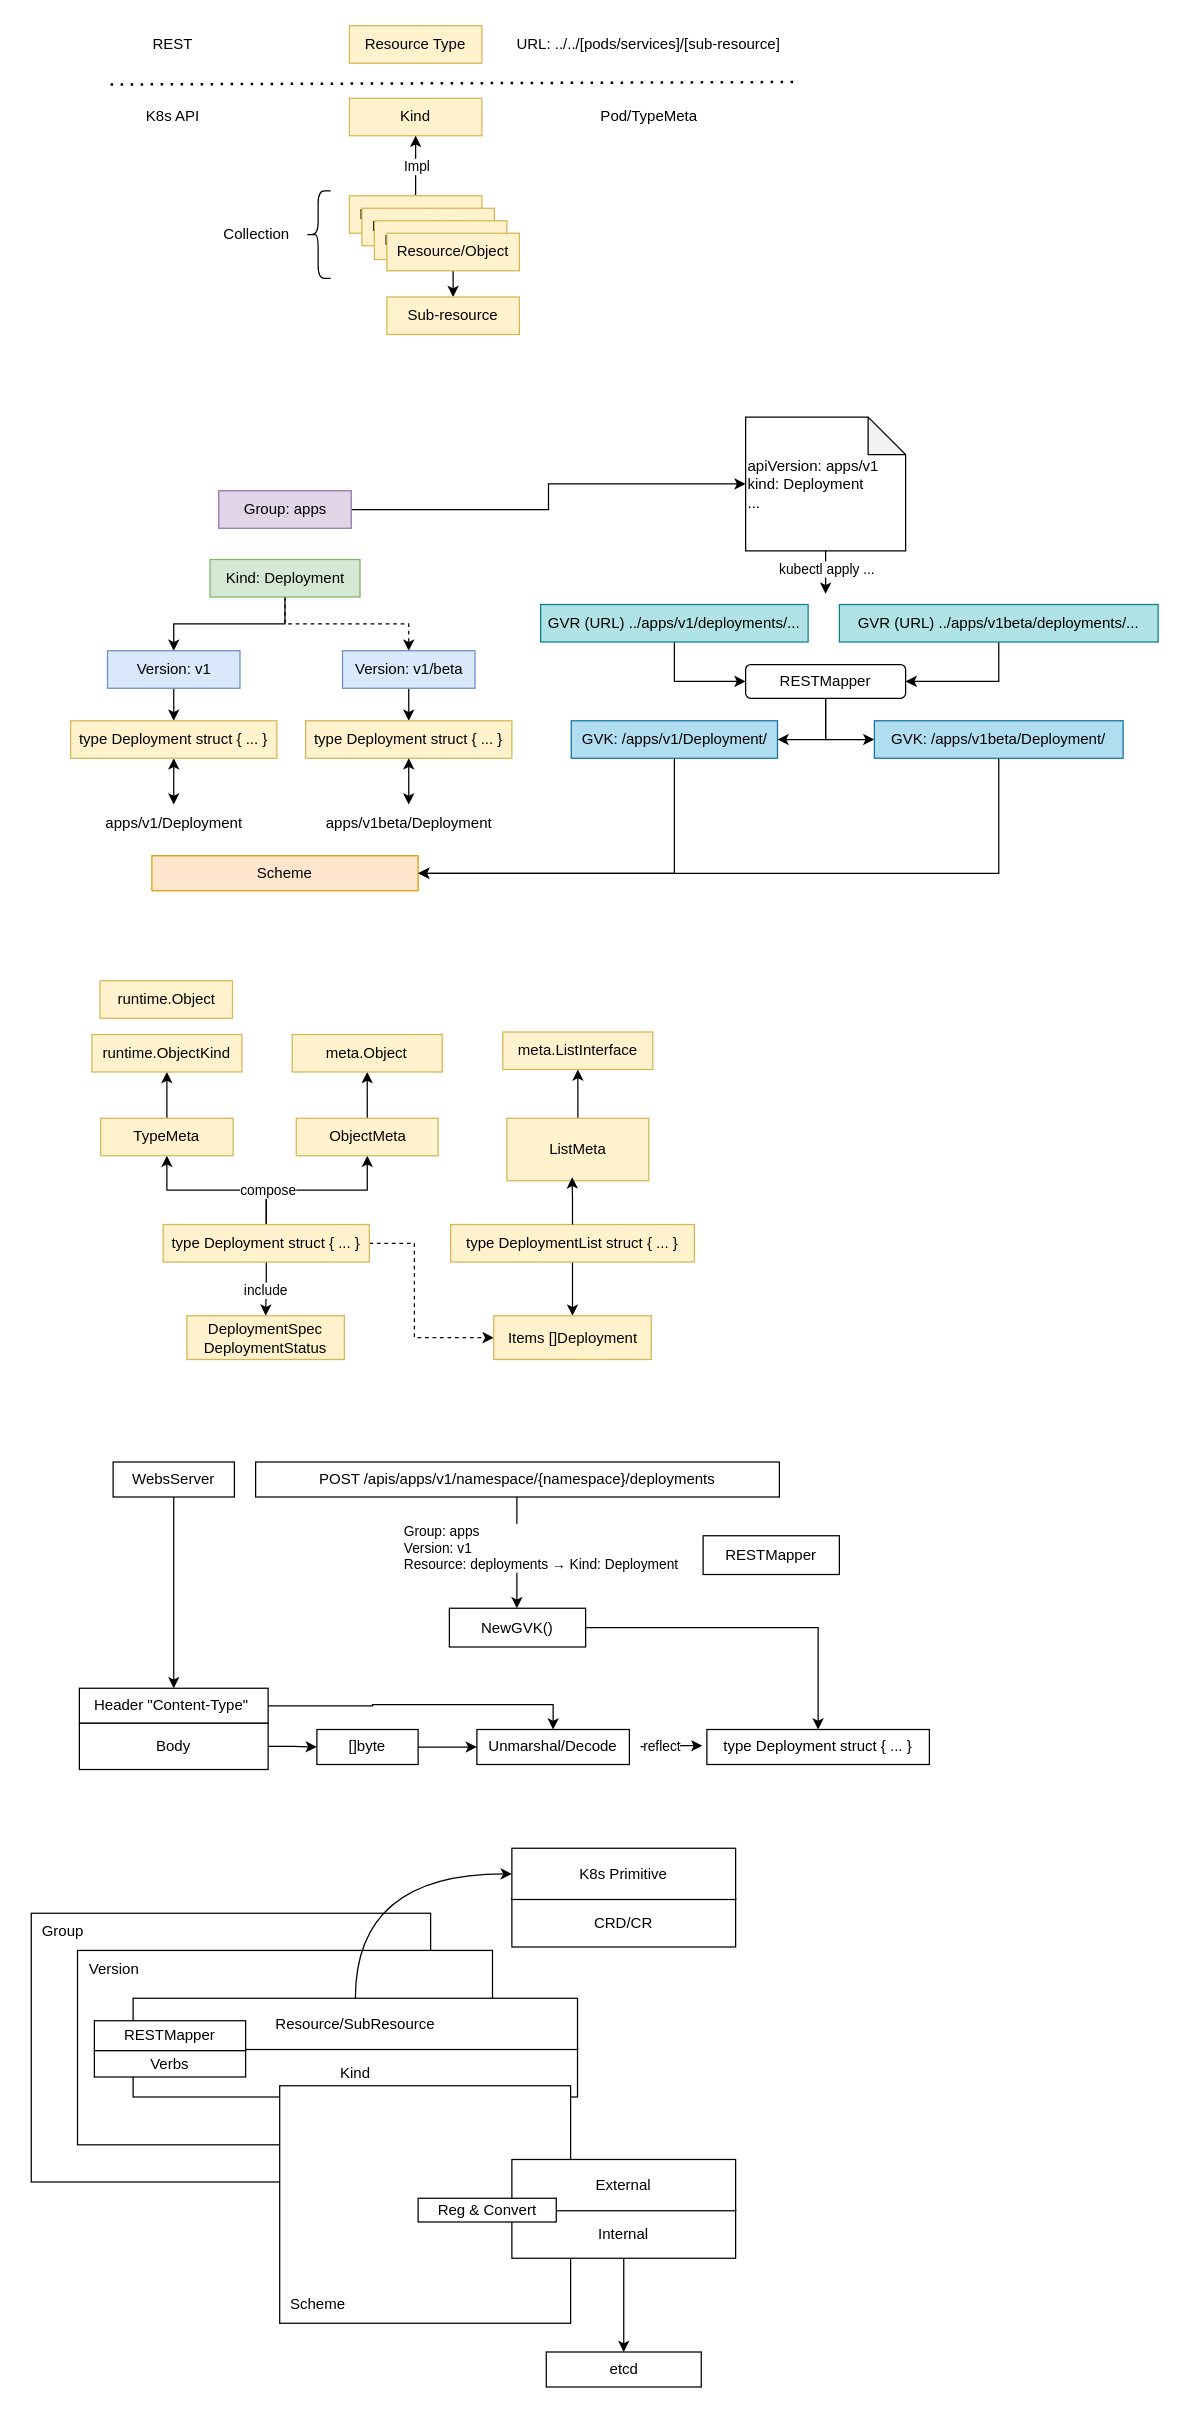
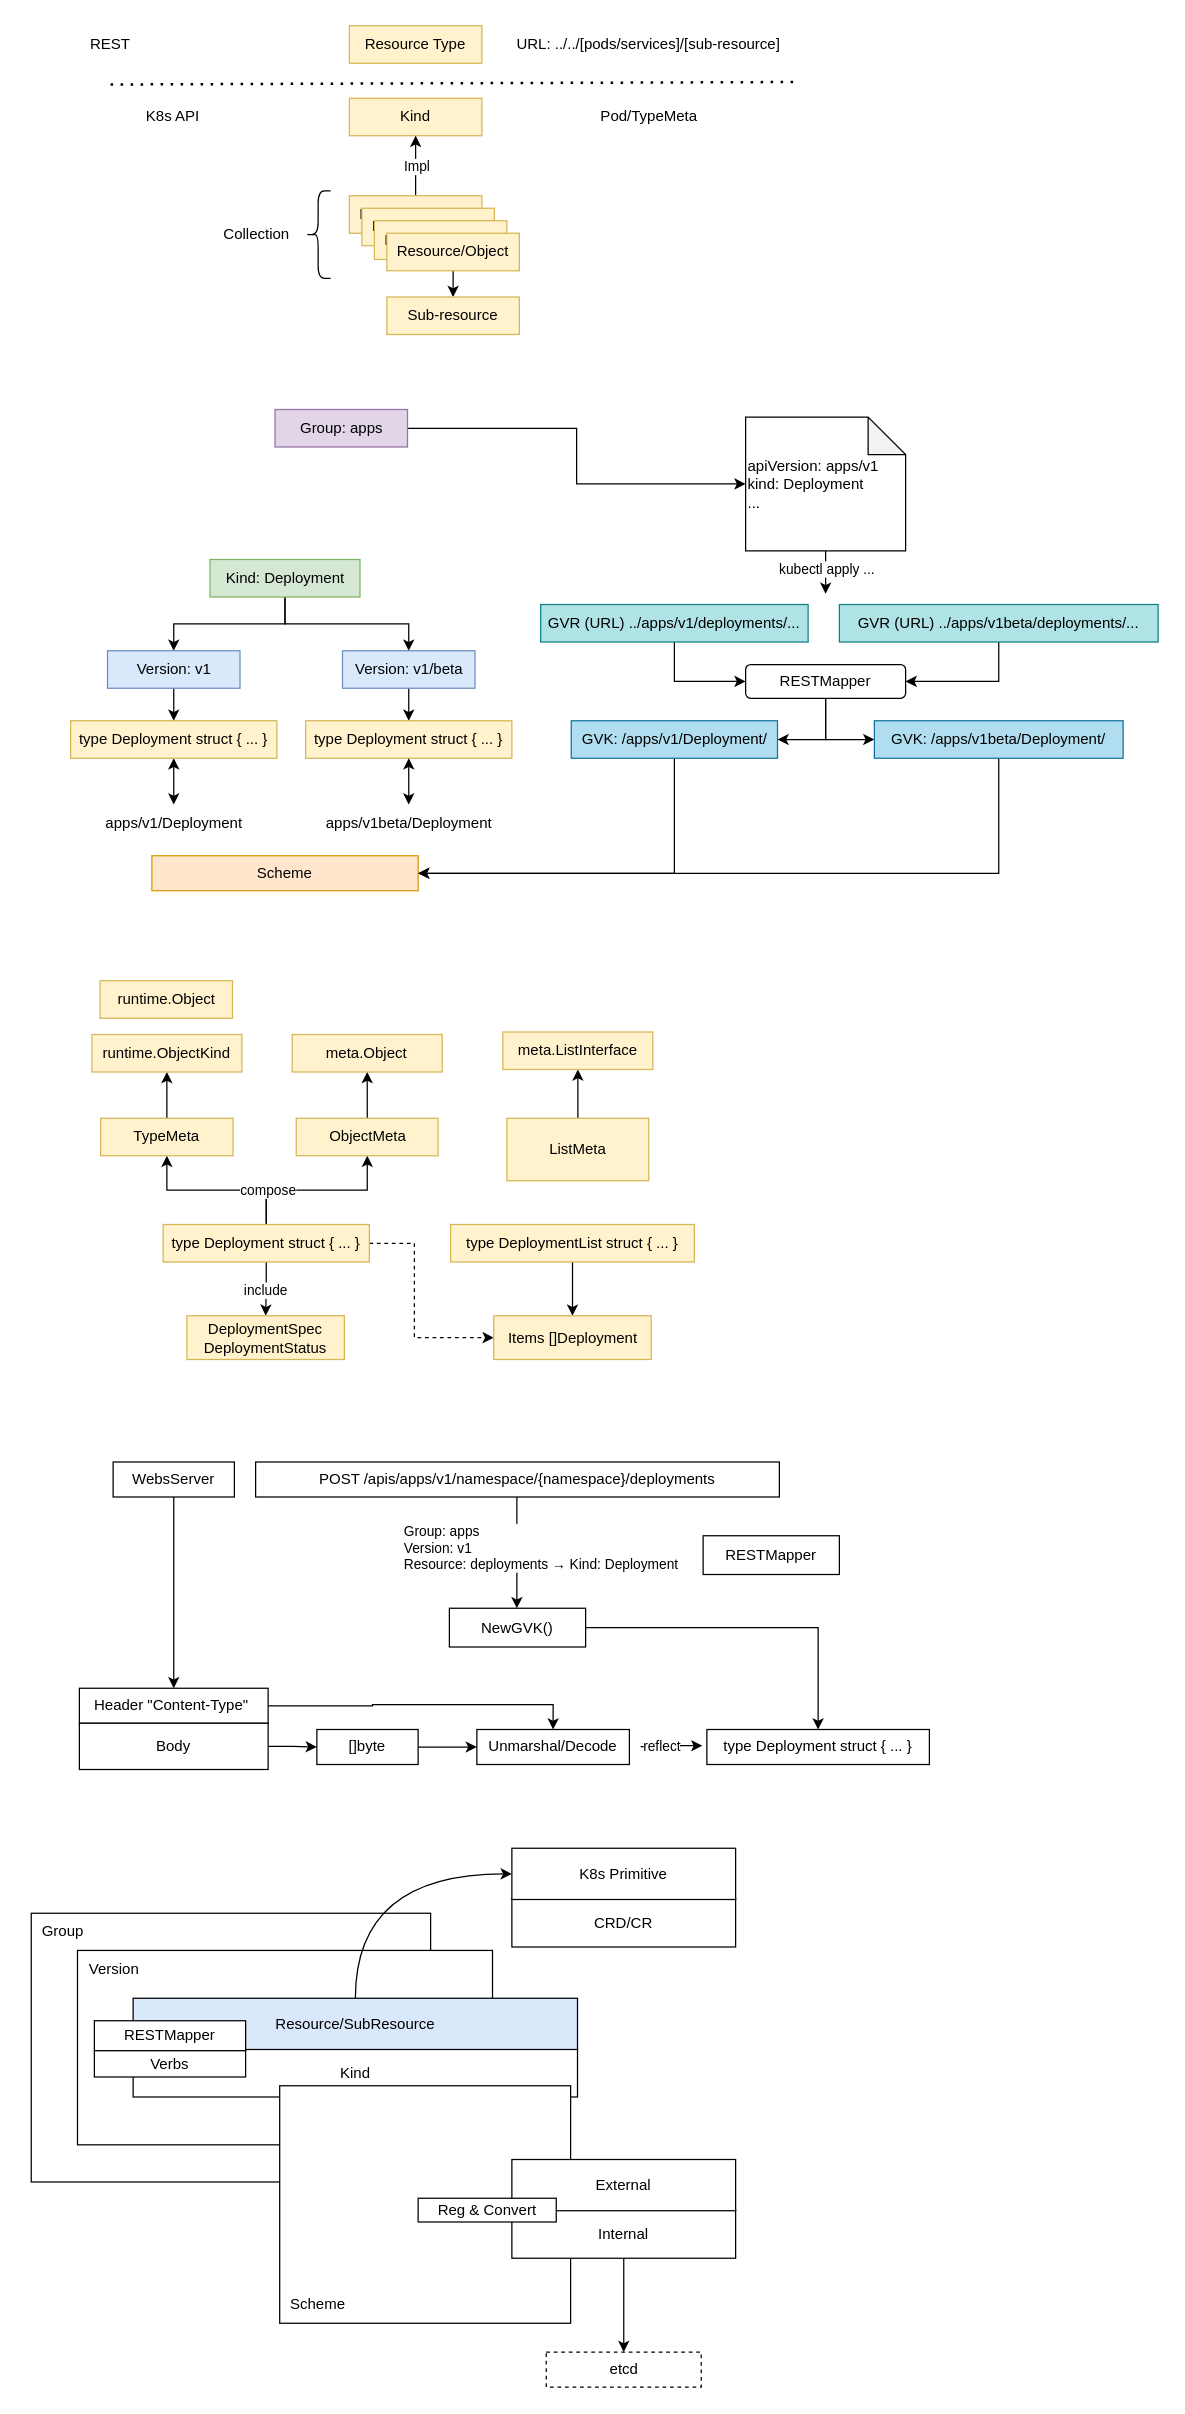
- <mxCell id="17" value="REST" style="text;html=1;strokeColor=none;fillColor=none;align=center;verticalAlign=middle;whiteSpace=wrap;rounded=0;" parent="1" vertex="1"><mxGeometry x="108" y="20" width="60" height="30" as="geometry" /></mxCell>
+ <mxCell id="17" value="REST" style="text;html=1;strokeColor=none;fillColor=none;align=center;verticalAlign=middle;whiteSpace=wrap;rounded=0;" parent="1" vertex="1"><mxGeometry x="58" y="20" width="60" height="30" as="geometry" /></mxCell>
- <mxCell id="27" value="Group: apps" style="text;html=1;strokeColor=#9673a6;fillColor=#e1d5e7;align=center;verticalAlign=middle;whiteSpace=wrap;rounded=0;" parent="1" vertex="1"><mxGeometry x="174.5" y="392" width="106" height="30" as="geometry" /></mxCell>
+ <mxCell id="27" value="Group: apps" style="text;html=1;strokeColor=#9673a6;fillColor=#e1d5e7;align=center;verticalAlign=middle;whiteSpace=wrap;rounded=0;" parent="1" vertex="1"><mxGeometry x="219.5" y="327" width="106" height="30" as="geometry" /></mxCell>
- <mxCell id="19" style="edgeStyle=orthogonalEdgeStyle;rounded=0;orthogonalLoop=1;jettySize=auto;html=1;exitX=0.5;exitY=1;exitDx=0;exitDy=0;dashed=1;" parent="1" source="21" target="25" edge="1"><mxGeometry relative="1" as="geometry" /></mxCell>
+ <mxCell id="19" style="edgeStyle=orthogonalEdgeStyle;rounded=0;orthogonalLoop=1;jettySize=auto;html=1;exitX=0.5;exitY=1;exitDx=0;exitDy=0;" parent="1" source="21" target="25" edge="1"><mxGeometry relative="1" as="geometry" /></mxCell>
- <mxCell id="86" style="edgeStyle=orthogonalEdgeStyle;rounded=0;orthogonalLoop=1;jettySize=auto;html=1;entryX=0.46;entryY=0.944;entryDx=0;entryDy=0;entryPerimeter=0;" edge="1" parent="1" source="83" target="85"><mxGeometry relative="1" as="geometry" /></mxCell>
- <mxCell id="95" value="Resource/SubResource" style="rounded=0;whiteSpace=wrap;html=1;" vertex="1" parent="1"><mxGeometry x="106" y="1598" width="355.5" height="41" as="geometry" /></mxCell>
+ <mxCell id="95" value="Resource/SubResource" style="rounded=0;whiteSpace=wrap;html=1;fillColor=#dae8fc;" vertex="1" parent="1"><mxGeometry x="106" y="1598" width="355.5" height="41" as="geometry" /></mxCell>
- <mxCell id="106" value="etcd" style="rounded=0;whiteSpace=wrap;html=1;" vertex="1" parent="1"><mxGeometry x="436.5" y="1881" width="124" height="28" as="geometry" /></mxCell>
+ <mxCell id="106" value="etcd" style="rounded=0;whiteSpace=wrap;html=1;dashed=1;" vertex="1" parent="1"><mxGeometry x="436.5" y="1881" width="124" height="28" as="geometry" /></mxCell>
